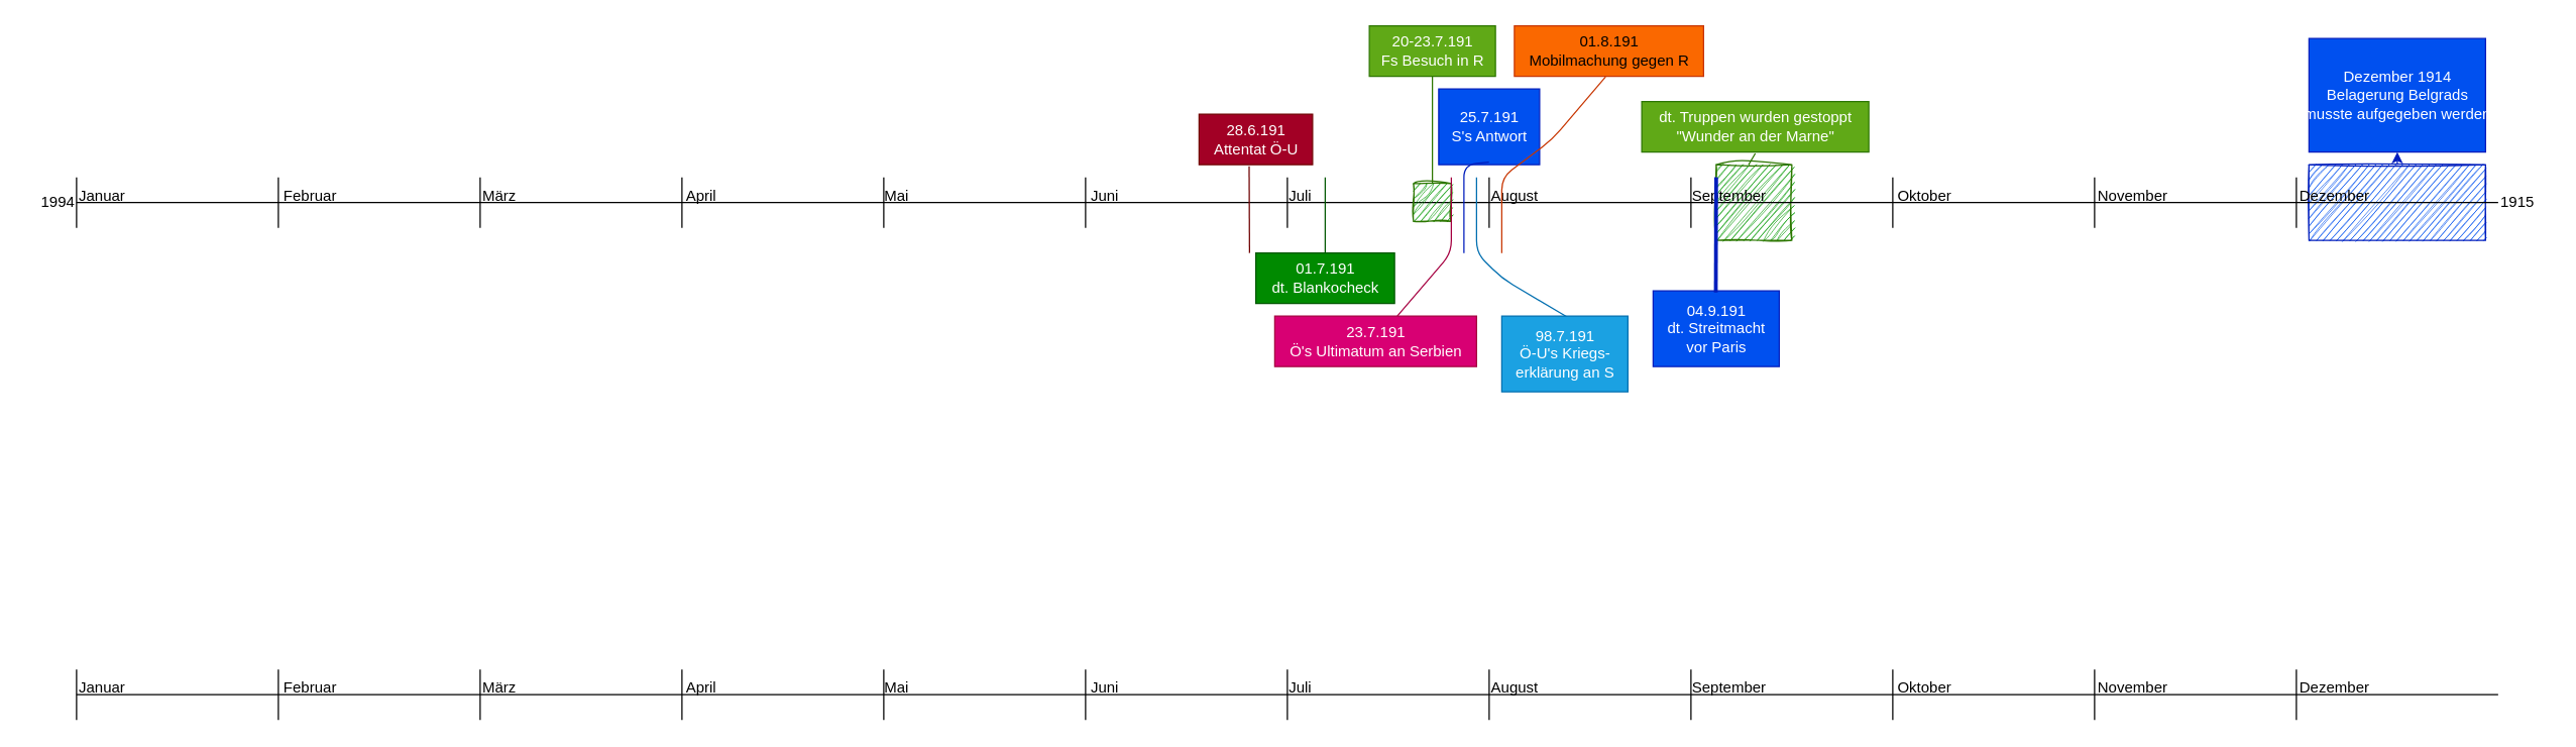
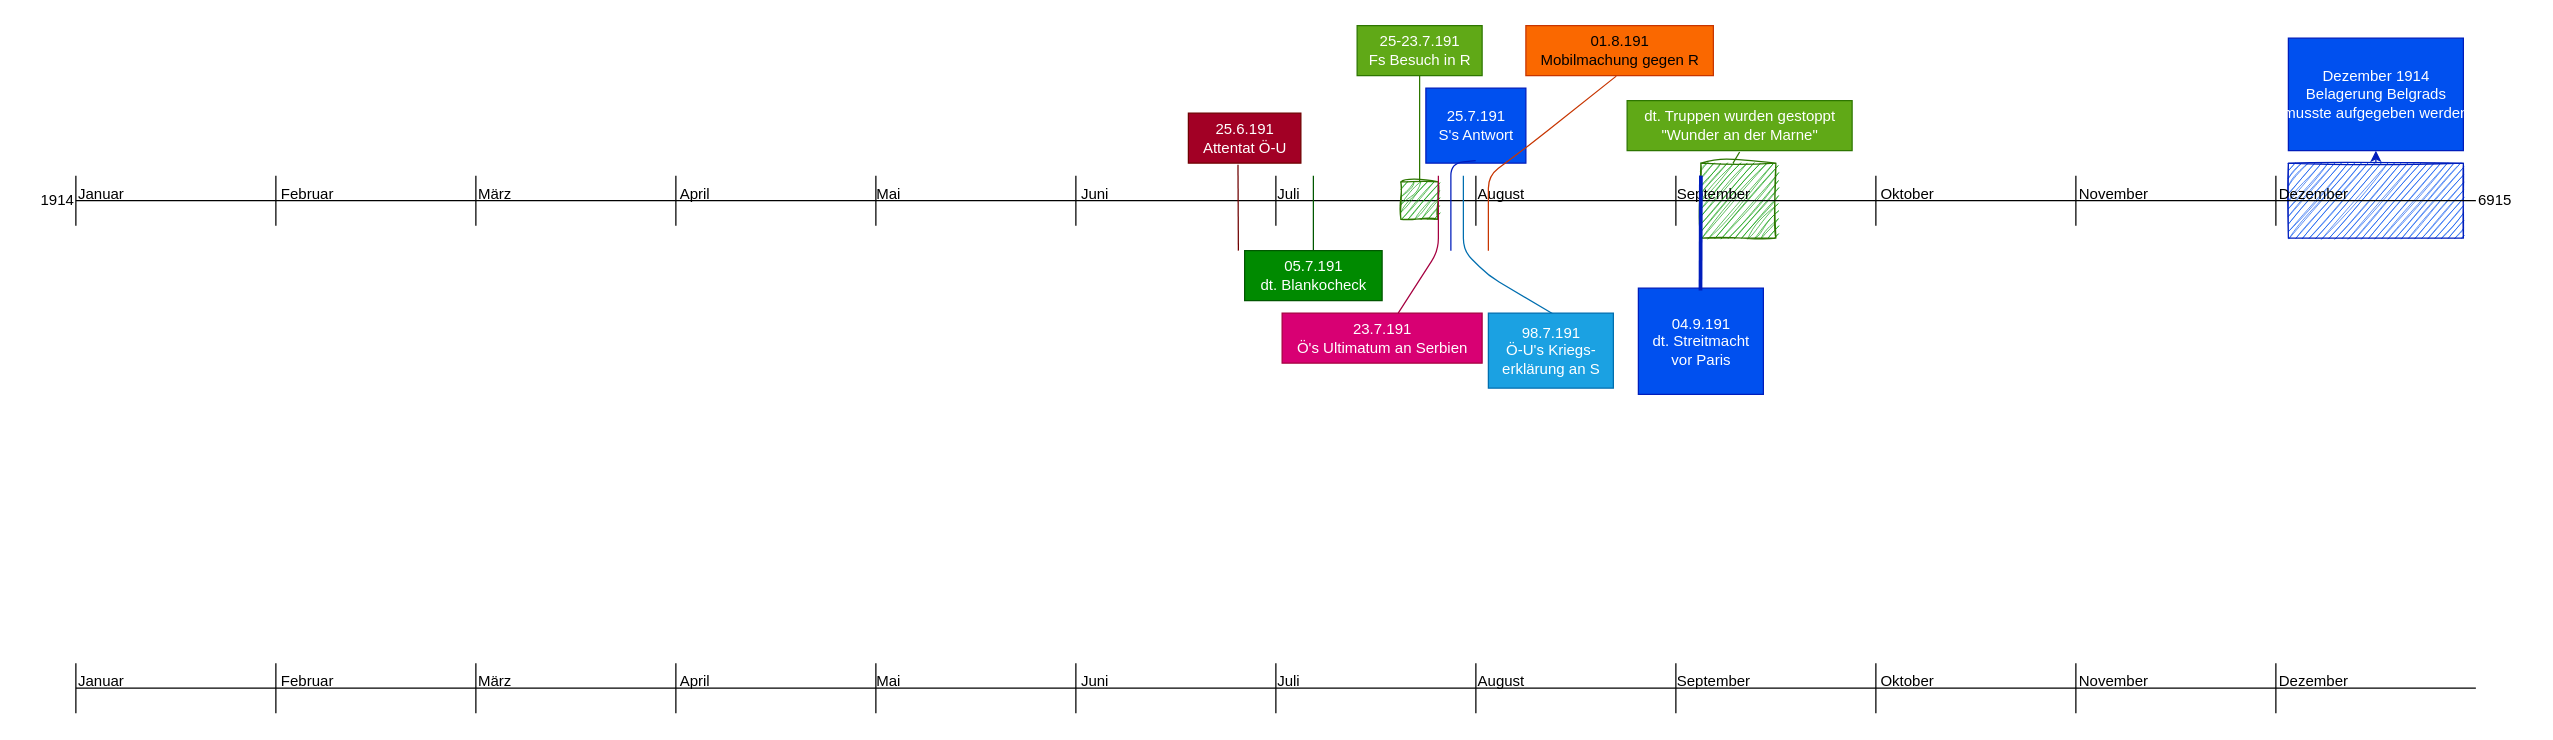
- <mxCell id="61" value="20-23.7.191&lt;br&gt;Fs Besuch in R" style="text;html=1;align=center;verticalAlign=middle;resizable=0;points=[];autosize=1;strokeColor=#2D7600;fillColor=#60a917;fontColor=#ffffff;" parent="1" vertex="1"><mxGeometry x="1085" y="20" width="100" height="40" as="geometry" /></mxCell>
+ <mxCell id="61" value="25-23.7.191&lt;br&gt;Fs Besuch in R" style="text;html=1;align=center;verticalAlign=middle;resizable=0;points=[];autosize=1;strokeColor=#2D7600;fillColor=#60a917;fontColor=#ffffff;" parent="1" vertex="1"><mxGeometry x="1085" y="20" width="100" height="40" as="geometry" /></mxCell>
- <mxCell id="70" value="01.8.191&lt;br&gt;Mobilmachung gegen R" style="text;html=1;align=center;verticalAlign=middle;resizable=0;points=[];autosize=1;strokeColor=#C73500;fillColor=#fa6800;fontColor=#000000;" parent="1" vertex="1"><mxGeometry x="1200" y="20" width="150" height="40" as="geometry" /></mxCell>
+ <mxCell id="70" value="01.8.191&lt;br&gt;Mobilmachung gegen R" style="text;html=1;align=center;verticalAlign=middle;resizable=0;points=[];autosize=1;strokeColor=#C73500;fillColor=#fa6800;fontColor=#000000;" parent="1" vertex="1"><mxGeometry x="1220" y="20" width="150" height="40" as="geometry" /></mxCell>
- <mxCell id="58" value="28.6.191&lt;br&gt;Attentat Ö-U" style="text;html=1;align=center;verticalAlign=middle;resizable=0;points=[];autosize=1;strokeColor=#6F0000;fillColor=#a20025;fontColor=#ffffff;" parent="1" vertex="1"><mxGeometry x="950" y="90" width="90" height="40" as="geometry" /></mxCell>
+ <mxCell id="58" value="25.6.191&lt;br&gt;Attentat Ö-U" style="text;html=1;align=center;verticalAlign=middle;resizable=0;points=[];autosize=1;strokeColor=#6F0000;fillColor=#a20025;fontColor=#ffffff;" parent="1" vertex="1"><mxGeometry x="950" y="90" width="90" height="40" as="geometry" /></mxCell>
- <mxCell id="78" value="1994" style="text;html=1;align=center;verticalAlign=middle;resizable=0;points=[];autosize=1;strokeColor=none;fillColor=none;" parent="1" vertex="1"><mxGeometry x="20" y="145" width="50" height="30" as="geometry" /></mxCell>
+ <mxCell id="78" value="1914" style="text;html=1;align=center;verticalAlign=middle;resizable=0;points=[];autosize=1;strokeColor=none;fillColor=none;" parent="1" vertex="1"><mxGeometry x="20" y="145" width="50" height="30" as="geometry" /></mxCell>
- <mxCell id="77" value="1915" style="text;html=1;align=center;verticalAlign=middle;resizable=0;points=[];autosize=1;strokeColor=none;fillColor=none;" parent="1" vertex="1"><mxGeometry x="1970" y="145" width="50" height="30" as="geometry" /></mxCell>
+ <mxCell id="77" value="6915" style="text;html=1;align=center;verticalAlign=middle;resizable=0;points=[];autosize=1;strokeColor=none;fillColor=none;" parent="1" vertex="1"><mxGeometry x="1970" y="145" width="50" height="30" as="geometry" /></mxCell>
- <mxCell id="60" value="01.7.191&lt;br&gt;dt. Blankocheck" style="text;html=1;align=center;verticalAlign=middle;resizable=0;points=[];autosize=1;strokeColor=#005700;fillColor=#008a00;fontColor=#ffffff;" parent="1" vertex="1"><mxGeometry x="995" y="200" width="110" height="40" as="geometry" /></mxCell>
+ <mxCell id="60" value="05.7.191&lt;br&gt;dt. Blankocheck" style="text;html=1;align=center;verticalAlign=middle;resizable=0;points=[];autosize=1;strokeColor=#005700;fillColor=#008a00;fontColor=#ffffff;" parent="1" vertex="1"><mxGeometry x="995" y="200" width="110" height="40" as="geometry" /></mxCell>
- <mxCell id="71" value="04.9.191&lt;br&gt;dt. Streitmacht&lt;br&gt;vor Paris" style="text;html=1;align=center;verticalAlign=middle;resizable=0;points=[];autosize=1;strokeColor=#001DBC;fillColor=#0050ef;fontColor=#ffffff;" parent="1" vertex="1"><mxGeometry x="1310" y="230" width="100" height="60" as="geometry" /></mxCell>
+ <mxCell id="71" value="04.9.191&lt;br&gt;dt. Streitmacht&lt;br&gt;vor Paris" style="text;html=1;align=center;verticalAlign=middle;resizable=0;points=[];autosize=1;strokeColor=#001DBC;fillColor=#0050ef;fontColor=#ffffff;" parent="1" vertex="1"><mxGeometry x="1310" y="230" width="100" height="85" as="geometry" /></mxCell>
- <mxCell id="63" value="23.7.191&lt;br&gt;Ö's Ultimatum an Serbien" style="text;html=1;align=center;verticalAlign=middle;resizable=0;points=[];autosize=1;strokeColor=#A50040;fillColor=#d80073;fontColor=#ffffff;" parent="1" vertex="1"><mxGeometry x="1010" y="250" width="160" height="40" as="geometry" /></mxCell>
+ <mxCell id="63" value="23.7.191&lt;br&gt;Ö's Ultimatum an Serbien" style="text;html=1;align=center;verticalAlign=middle;resizable=0;points=[];autosize=1;strokeColor=#A50040;fillColor=#d80073;fontColor=#ffffff;" parent="1" vertex="1"><mxGeometry x="1025" y="250" width="160" height="40" as="geometry" /></mxCell>
